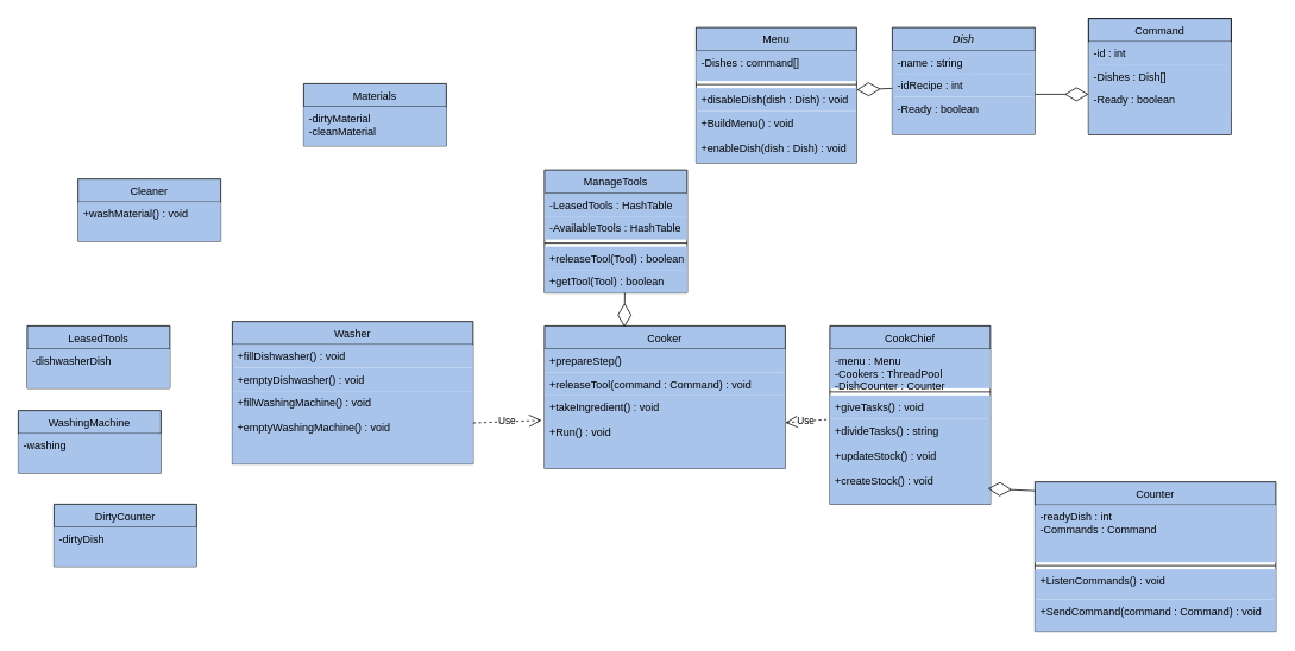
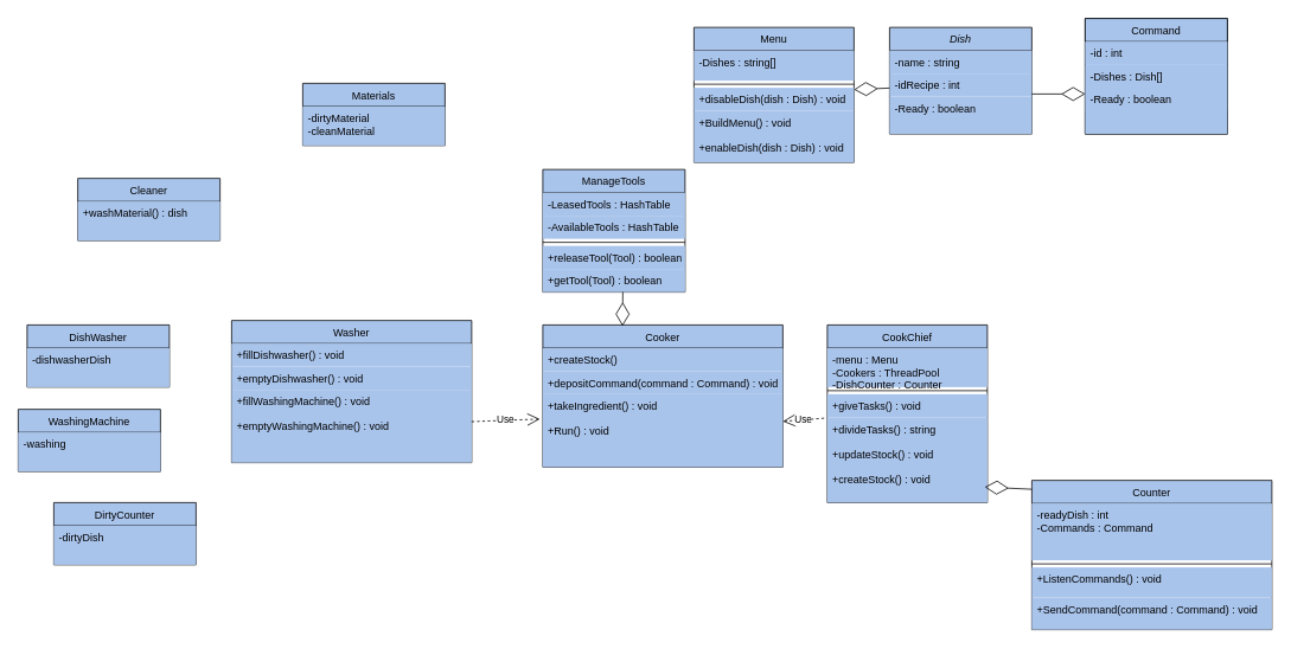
- <mxCell id="19" value="-Dishes : command[]" style="text;align=left;verticalAlign=top;spacingLeft=4;spacingRight=4;overflow=hidden;rotatable=0;points=[[0,0.5],[1,0.5]];portConstraint=eastwest;fillColor=#A9C4EB;" parent="18" vertex="1"><mxGeometry y="26" width="180" height="34" as="geometry" /></mxCell>
+ <mxCell id="19" value="-Dishes : string[]" style="text;align=left;verticalAlign=top;spacingLeft=4;spacingRight=4;overflow=hidden;rotatable=0;points=[[0,0.5],[1,0.5]];portConstraint=eastwest;fillColor=#A9C4EB;" parent="18" vertex="1"><mxGeometry y="26" width="180" height="34" as="geometry" /></mxCell>
- <mxCell id="52" value="+washMaterial() : void" style="text;align=left;verticalAlign=top;spacingLeft=4;spacingRight=4;overflow=hidden;rotatable=0;points=[[0,0.5],[1,0.5]];portConstraint=eastwest;fillColor=#A9C4EB;" parent="51" vertex="1"><mxGeometry y="26" width="160" height="44" as="geometry" /></mxCell>
+ <mxCell id="52" value="+washMaterial() : dish" style="text;align=left;verticalAlign=top;spacingLeft=4;spacingRight=4;overflow=hidden;rotatable=0;points=[[0,0.5],[1,0.5]];portConstraint=eastwest;fillColor=#A9C4EB;" parent="51" vertex="1"><mxGeometry y="26" width="160" height="44" as="geometry" /></mxCell>
- <mxCell id="53" value="LeasedTools" style="swimlane;fontStyle=0;align=center;verticalAlign=top;childLayout=stackLayout;horizontal=1;startSize=26;horizontalStack=0;resizeParent=1;resizeLast=0;collapsible=1;marginBottom=0;rounded=0;shadow=0;strokeWidth=1;fillColor=#A9C4EB;" parent="1" vertex="1"><mxGeometry x="30" y="365" width="160" height="70" as="geometry"><mxRectangle x="340" y="380" width="170" height="26" as="alternateBounds" /></mxGeometry></mxCell>
+ <mxCell id="53" value="DishWasher" style="swimlane;fontStyle=0;align=center;verticalAlign=top;childLayout=stackLayout;horizontal=1;startSize=26;horizontalStack=0;resizeParent=1;resizeLast=0;collapsible=1;marginBottom=0;rounded=0;shadow=0;strokeWidth=1;fillColor=#A9C4EB;" parent="1" vertex="1"><mxGeometry x="30" y="365" width="160" height="70" as="geometry"><mxRectangle x="340" y="380" width="170" height="26" as="alternateBounds" /></mxGeometry></mxCell>
- <mxCell id="28" value="+prepareStep()" style="text;align=left;verticalAlign=top;spacingLeft=4;spacingRight=4;overflow=hidden;rotatable=0;points=[[0,0.5],[1,0.5]];portConstraint=eastwest;fillColor=#A9C4EB;" parent="27" vertex="1"><mxGeometry y="26" width="270" height="26" as="geometry" /></mxCell>
+ <mxCell id="28" value="+createStock()" style="text;align=left;verticalAlign=top;spacingLeft=4;spacingRight=4;overflow=hidden;rotatable=0;points=[[0,0.5],[1,0.5]];portConstraint=eastwest;fillColor=#A9C4EB;" parent="27" vertex="1"><mxGeometry y="26" width="270" height="26" as="geometry" /></mxCell>
- <mxCell id="29" value="+releaseTool(command : Command) : void" style="text;align=left;verticalAlign=top;spacingLeft=4;spacingRight=4;overflow=hidden;rotatable=0;points=[[0,0.5],[1,0.5]];portConstraint=eastwest;rounded=0;shadow=0;html=0;fillColor=#A9C4EB;" parent="27" vertex="1"><mxGeometry y="52" width="270" height="26" as="geometry" /></mxCell>
+ <mxCell id="29" value="+depositCommand(command : Command) : void" style="text;align=left;verticalAlign=top;spacingLeft=4;spacingRight=4;overflow=hidden;rotatable=0;points=[[0,0.5],[1,0.5]];portConstraint=eastwest;rounded=0;shadow=0;html=0;fillColor=#A9C4EB;" parent="27" vertex="1"><mxGeometry y="52" width="270" height="26" as="geometry" /></mxCell>
